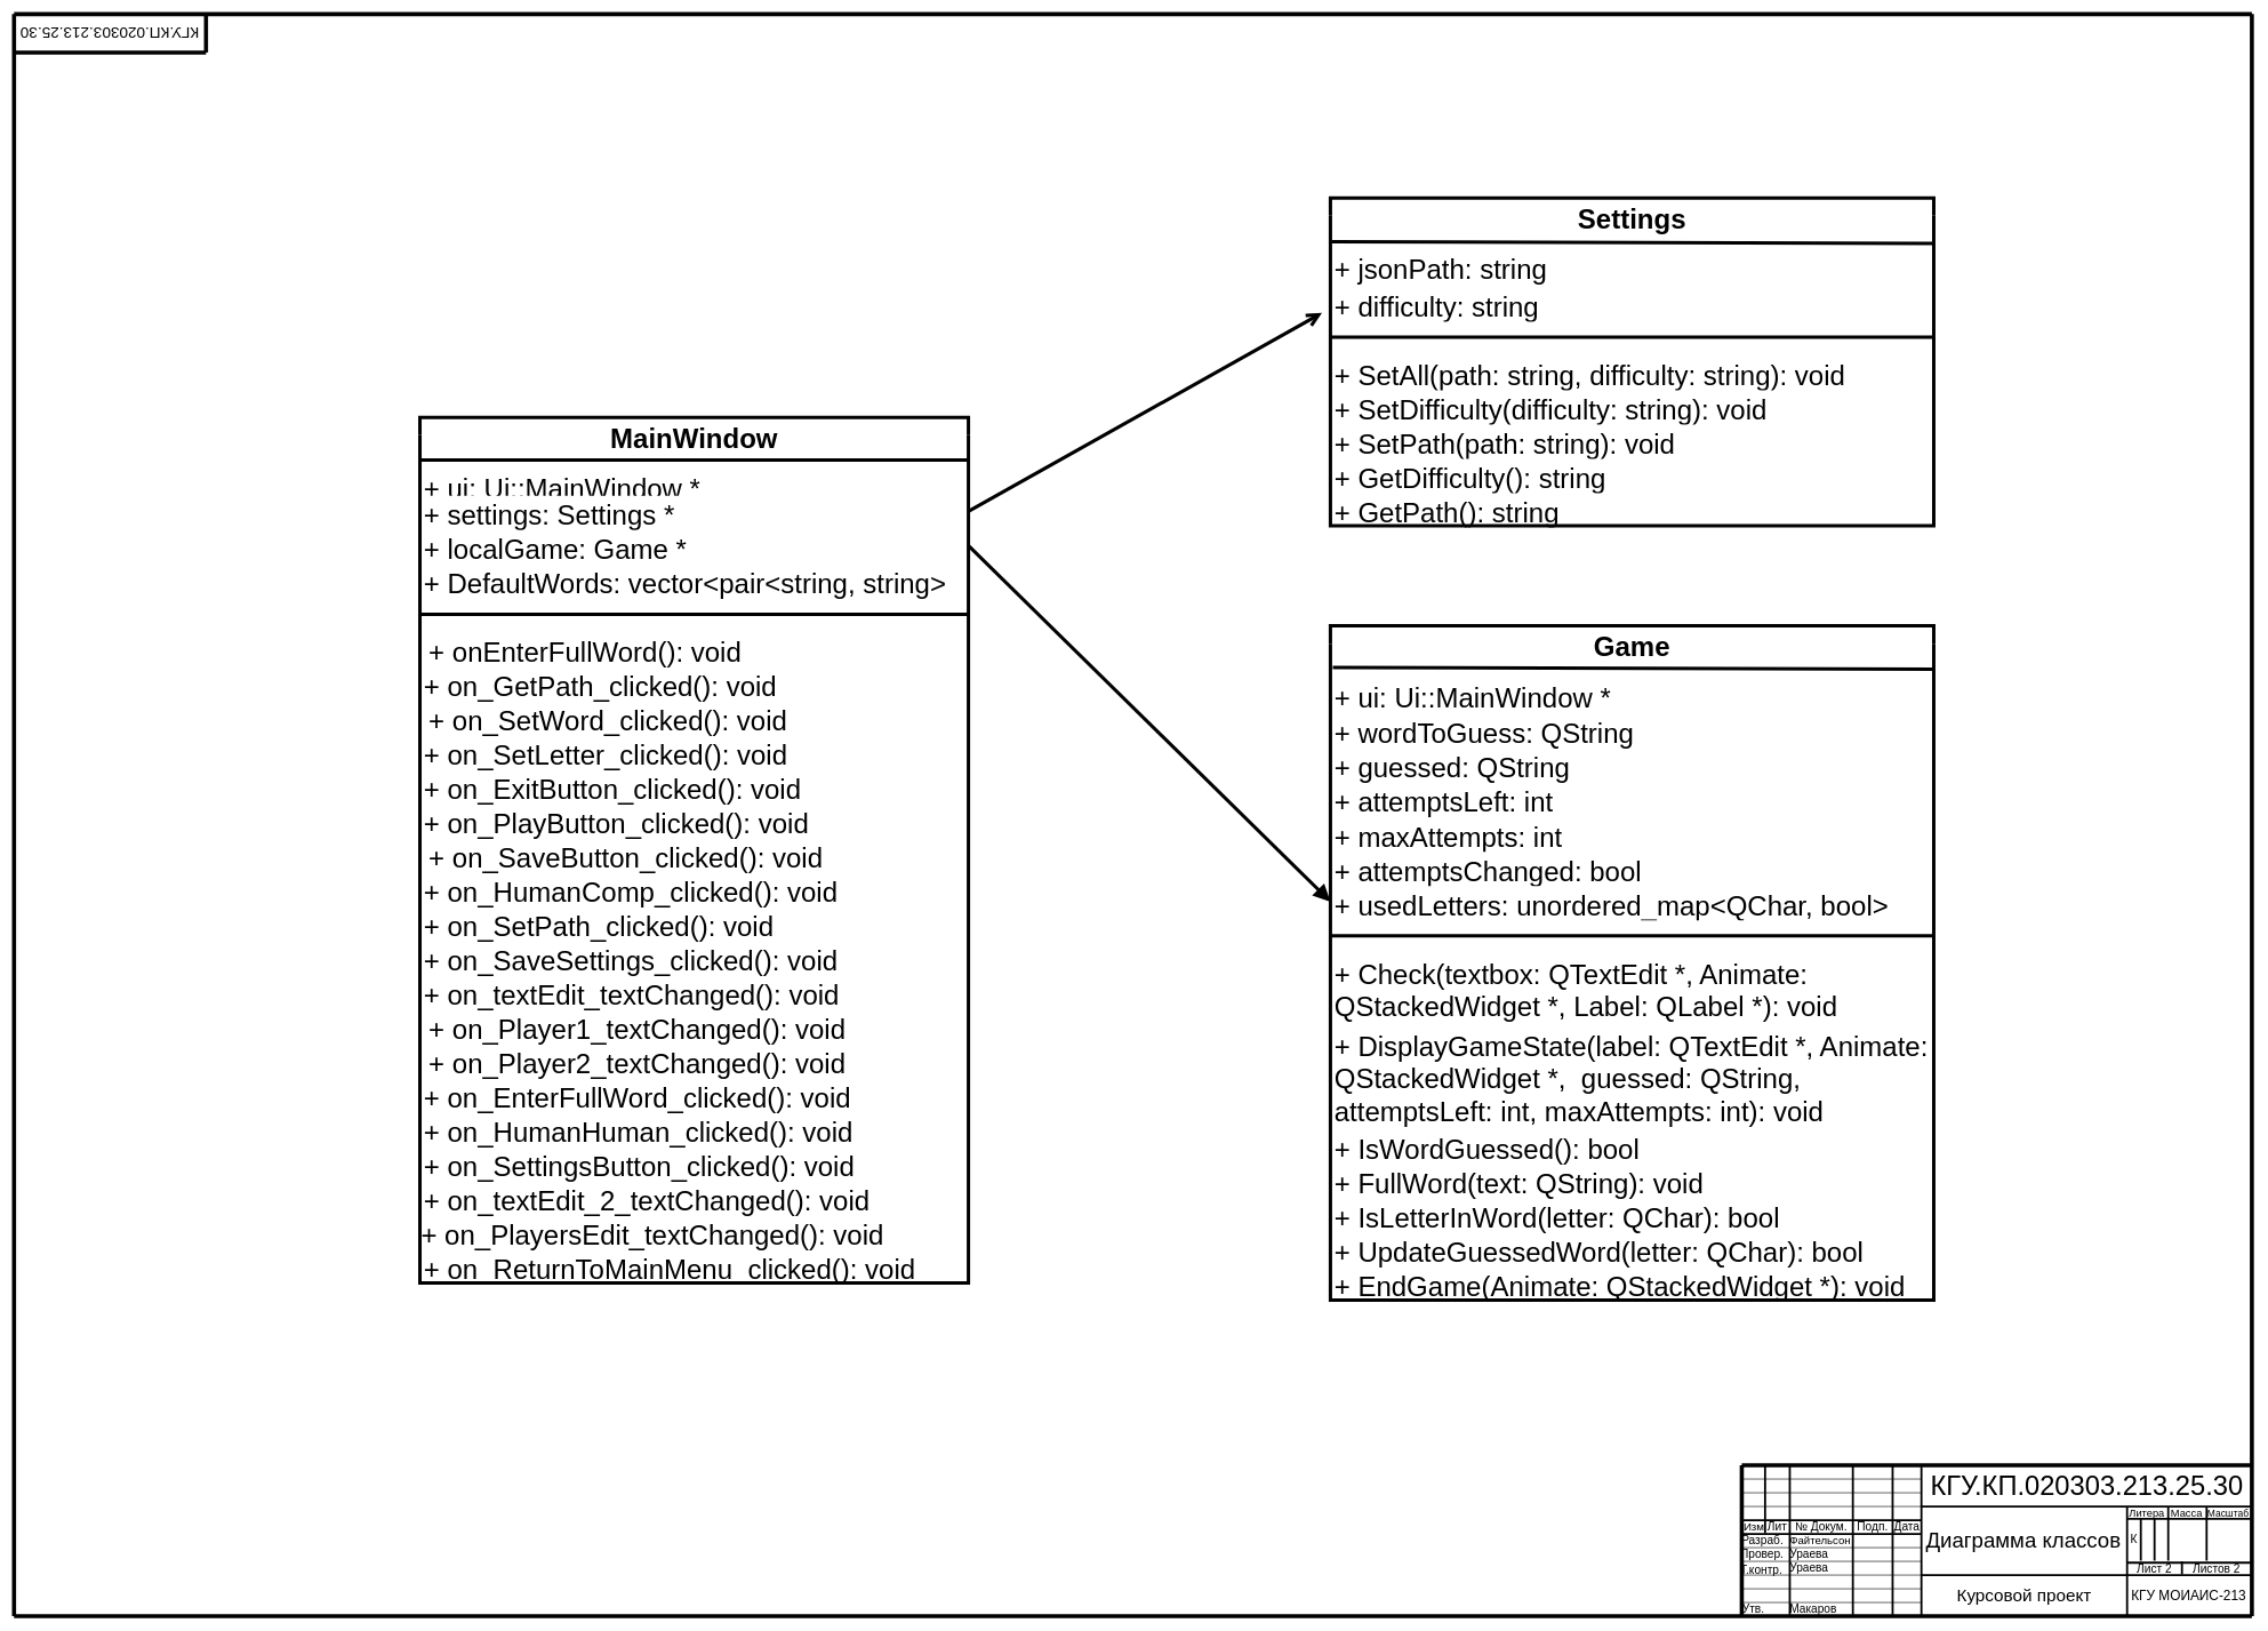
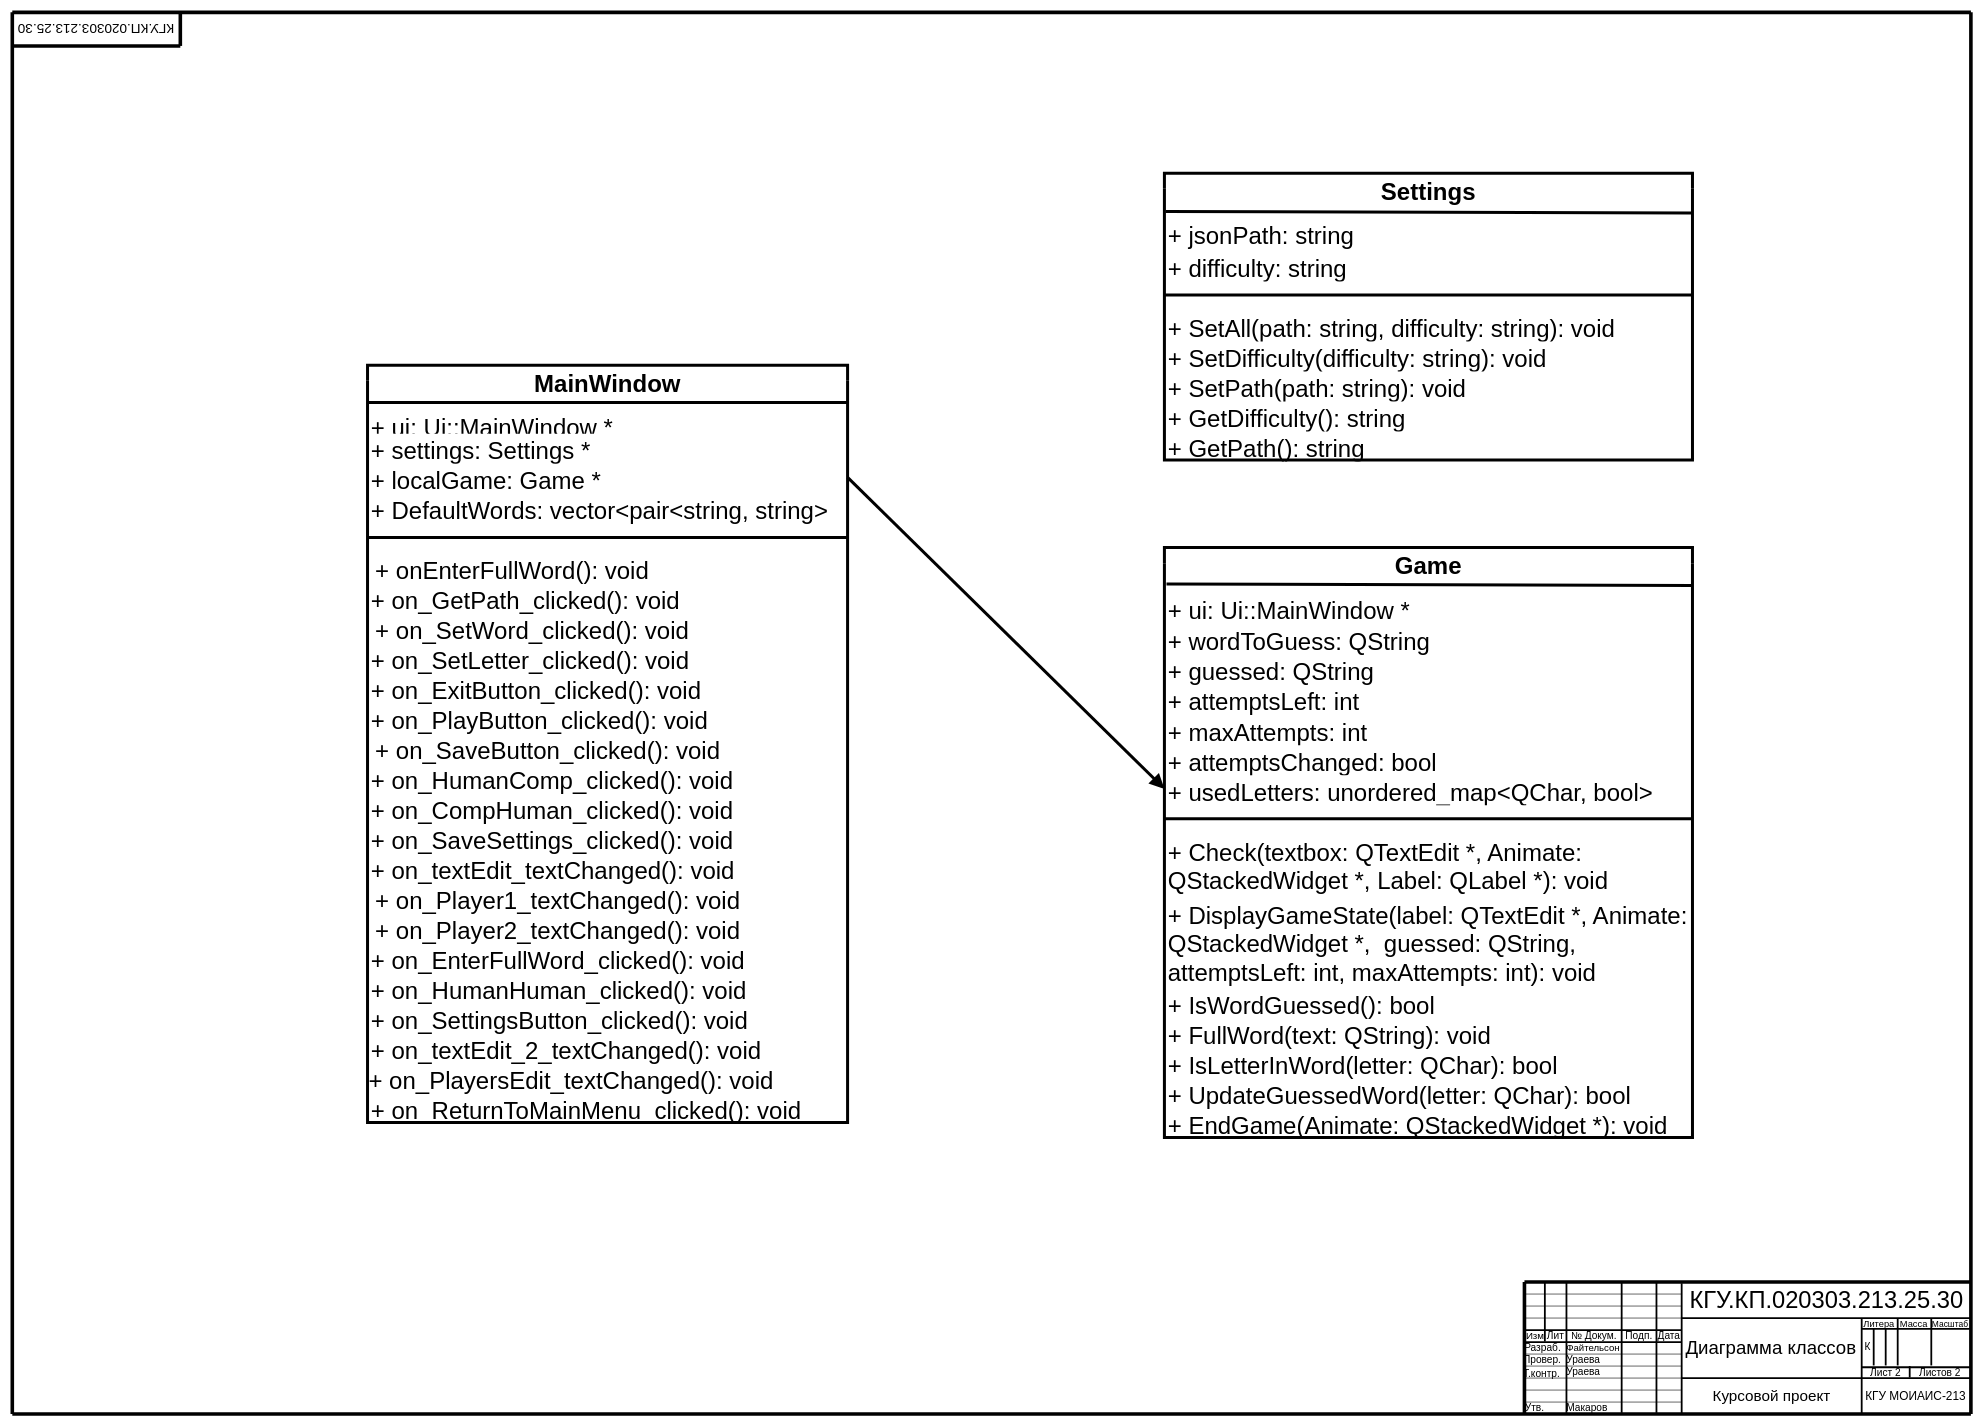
- <mxCell id="85" value="" style="endArrow=open;endFill=1;endSize=12;html=1;rounded=0;entryX=-0.014;entryY=0.797;entryDx=0;entryDy=0;entryPerimeter=0;exitX=1;exitY=0.5;exitDx=0;exitDy=0;strokeWidth=5;fontSize=17;swimlaneLine=1;" edge="1" parent="1" source="61" target="90"><mxGeometry width="160" relative="1" as="geometry"><mxPoint x="1500" y="710" as="sourcePoint" /><mxPoint x="1655" y="710" as="targetPoint" /></mxGeometry></mxCell>
- <mxCell id="73" value="     + on_SetPath_clicked(): void&lt;div&gt;&lt;br&gt;&lt;/div&gt;" style="text;strokeColor=none;fillColor=none;align=left;verticalAlign=top;spacingLeft=4;spacingRight=4;overflow=hidden;rotatable=0;points=[[0,0.5],[1,0.5]];portConstraint=eastwest;whiteSpace=wrap;html=1;strokeWidth=5;swimlaneLine=1;fontSize=40;" vertex="1" parent="59"><mxGeometry y="712" width="800" height="50" as="geometry" /></mxCell>
+ <mxCell id="73" value="     + on_CompHuman_clicked(): void&lt;div&gt;&lt;br&gt;&lt;/div&gt;" style="text;strokeColor=none;fillColor=none;align=left;verticalAlign=top;spacingLeft=4;spacingRight=4;overflow=hidden;rotatable=0;points=[[0,0.5],[1,0.5]];portConstraint=eastwest;whiteSpace=wrap;html=1;strokeWidth=5;swimlaneLine=1;fontSize=40;" vertex="1" parent="59"><mxGeometry y="712" width="800" height="50" as="geometry" /></mxCell>
